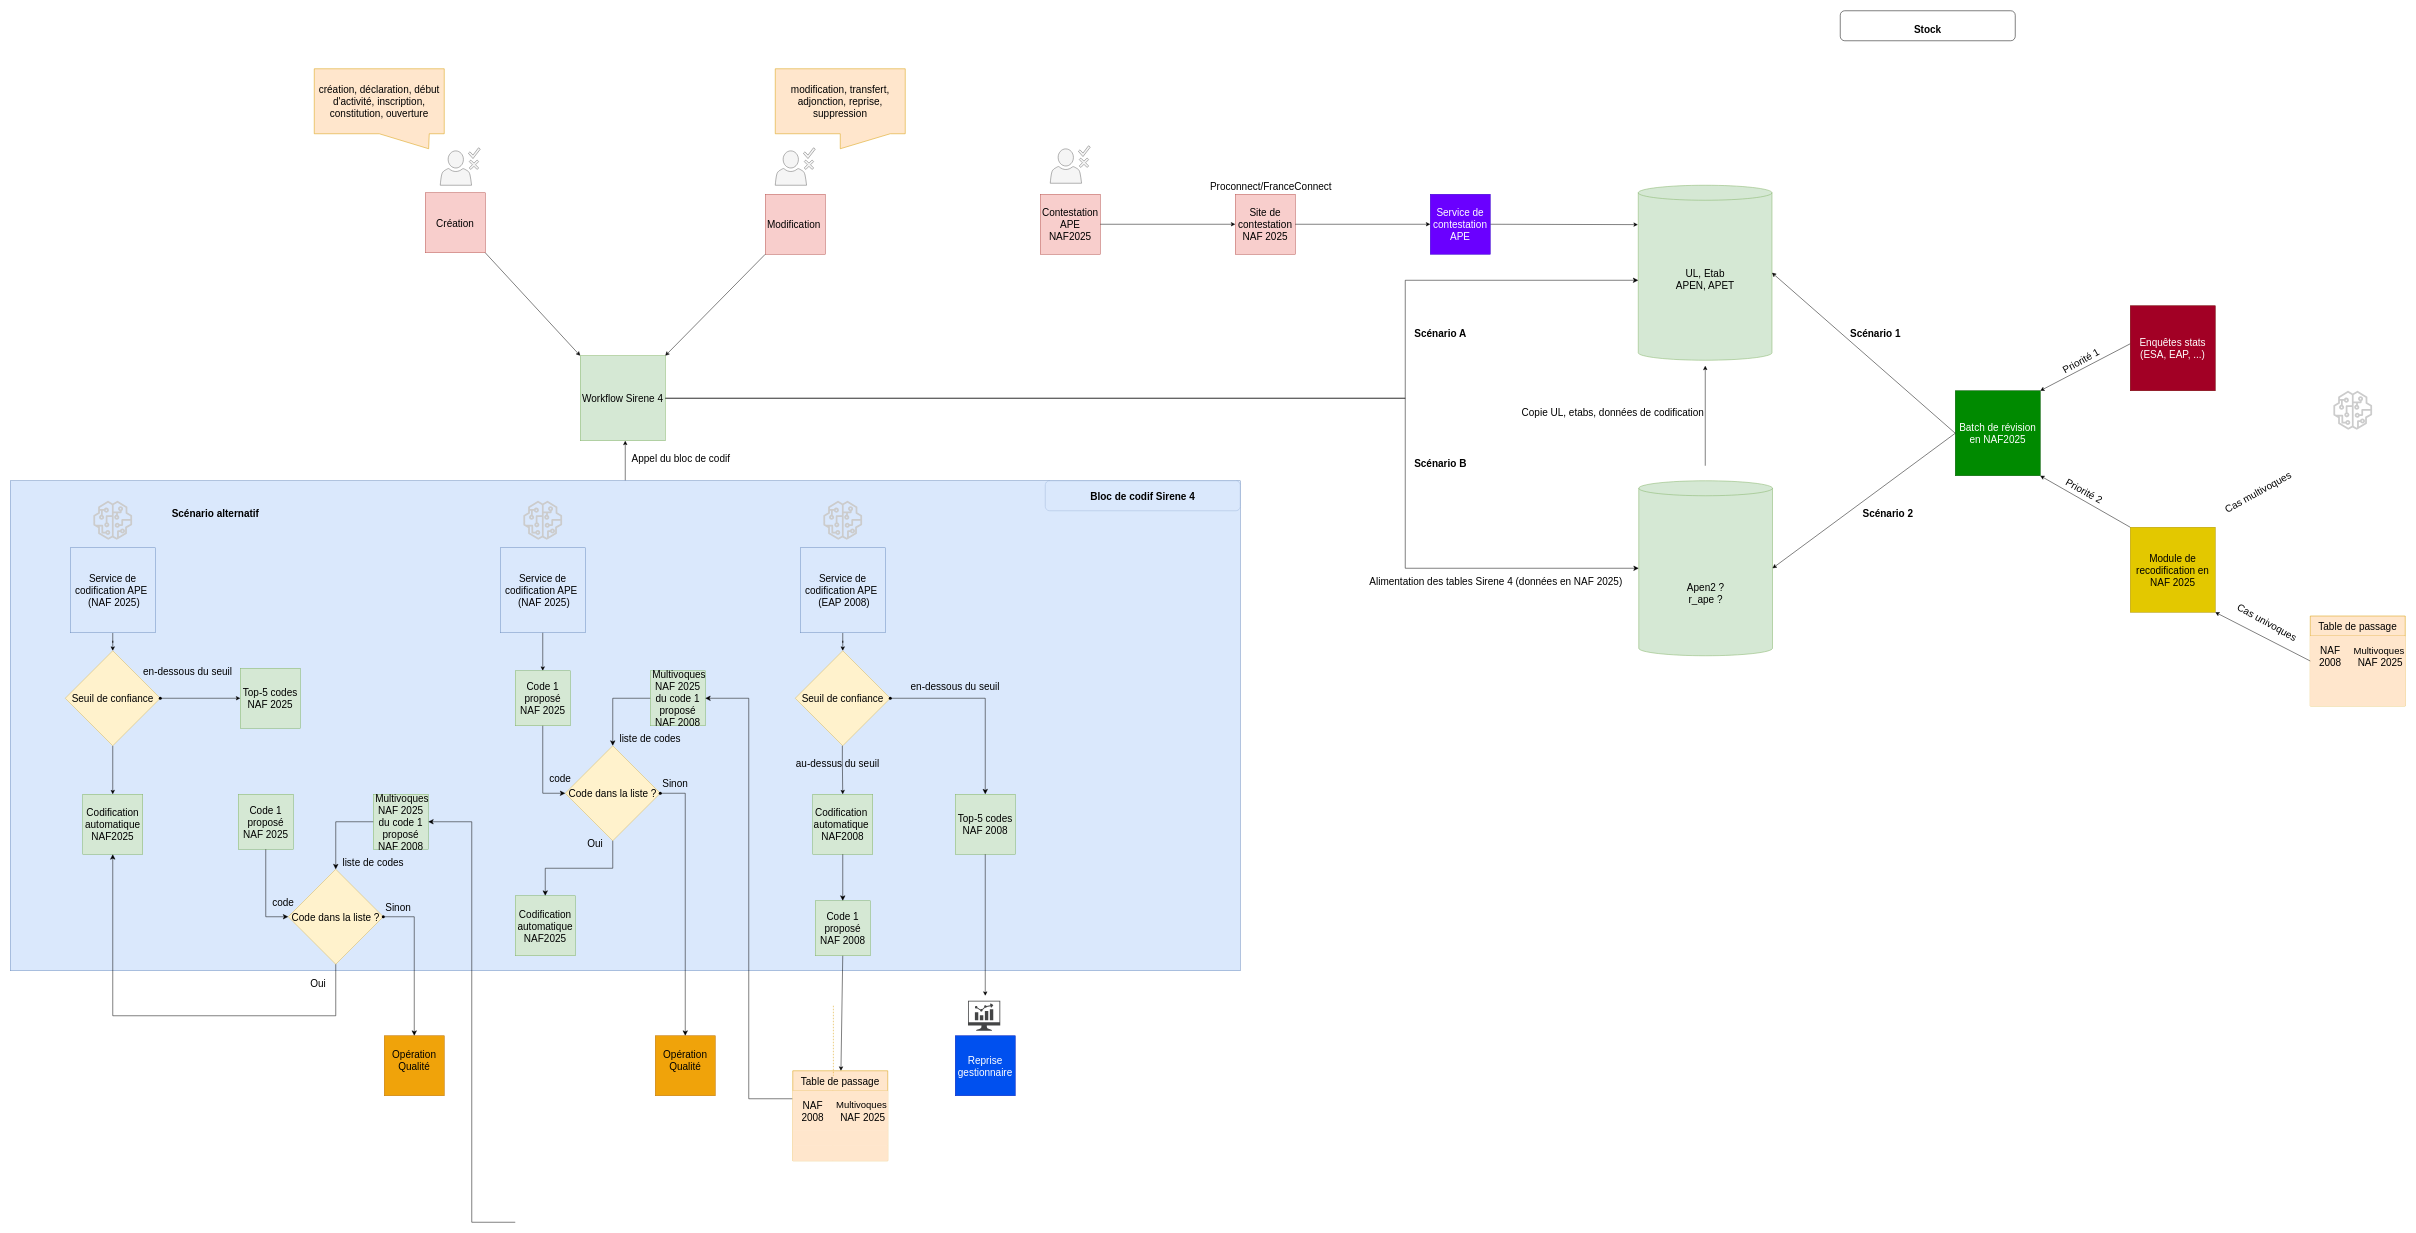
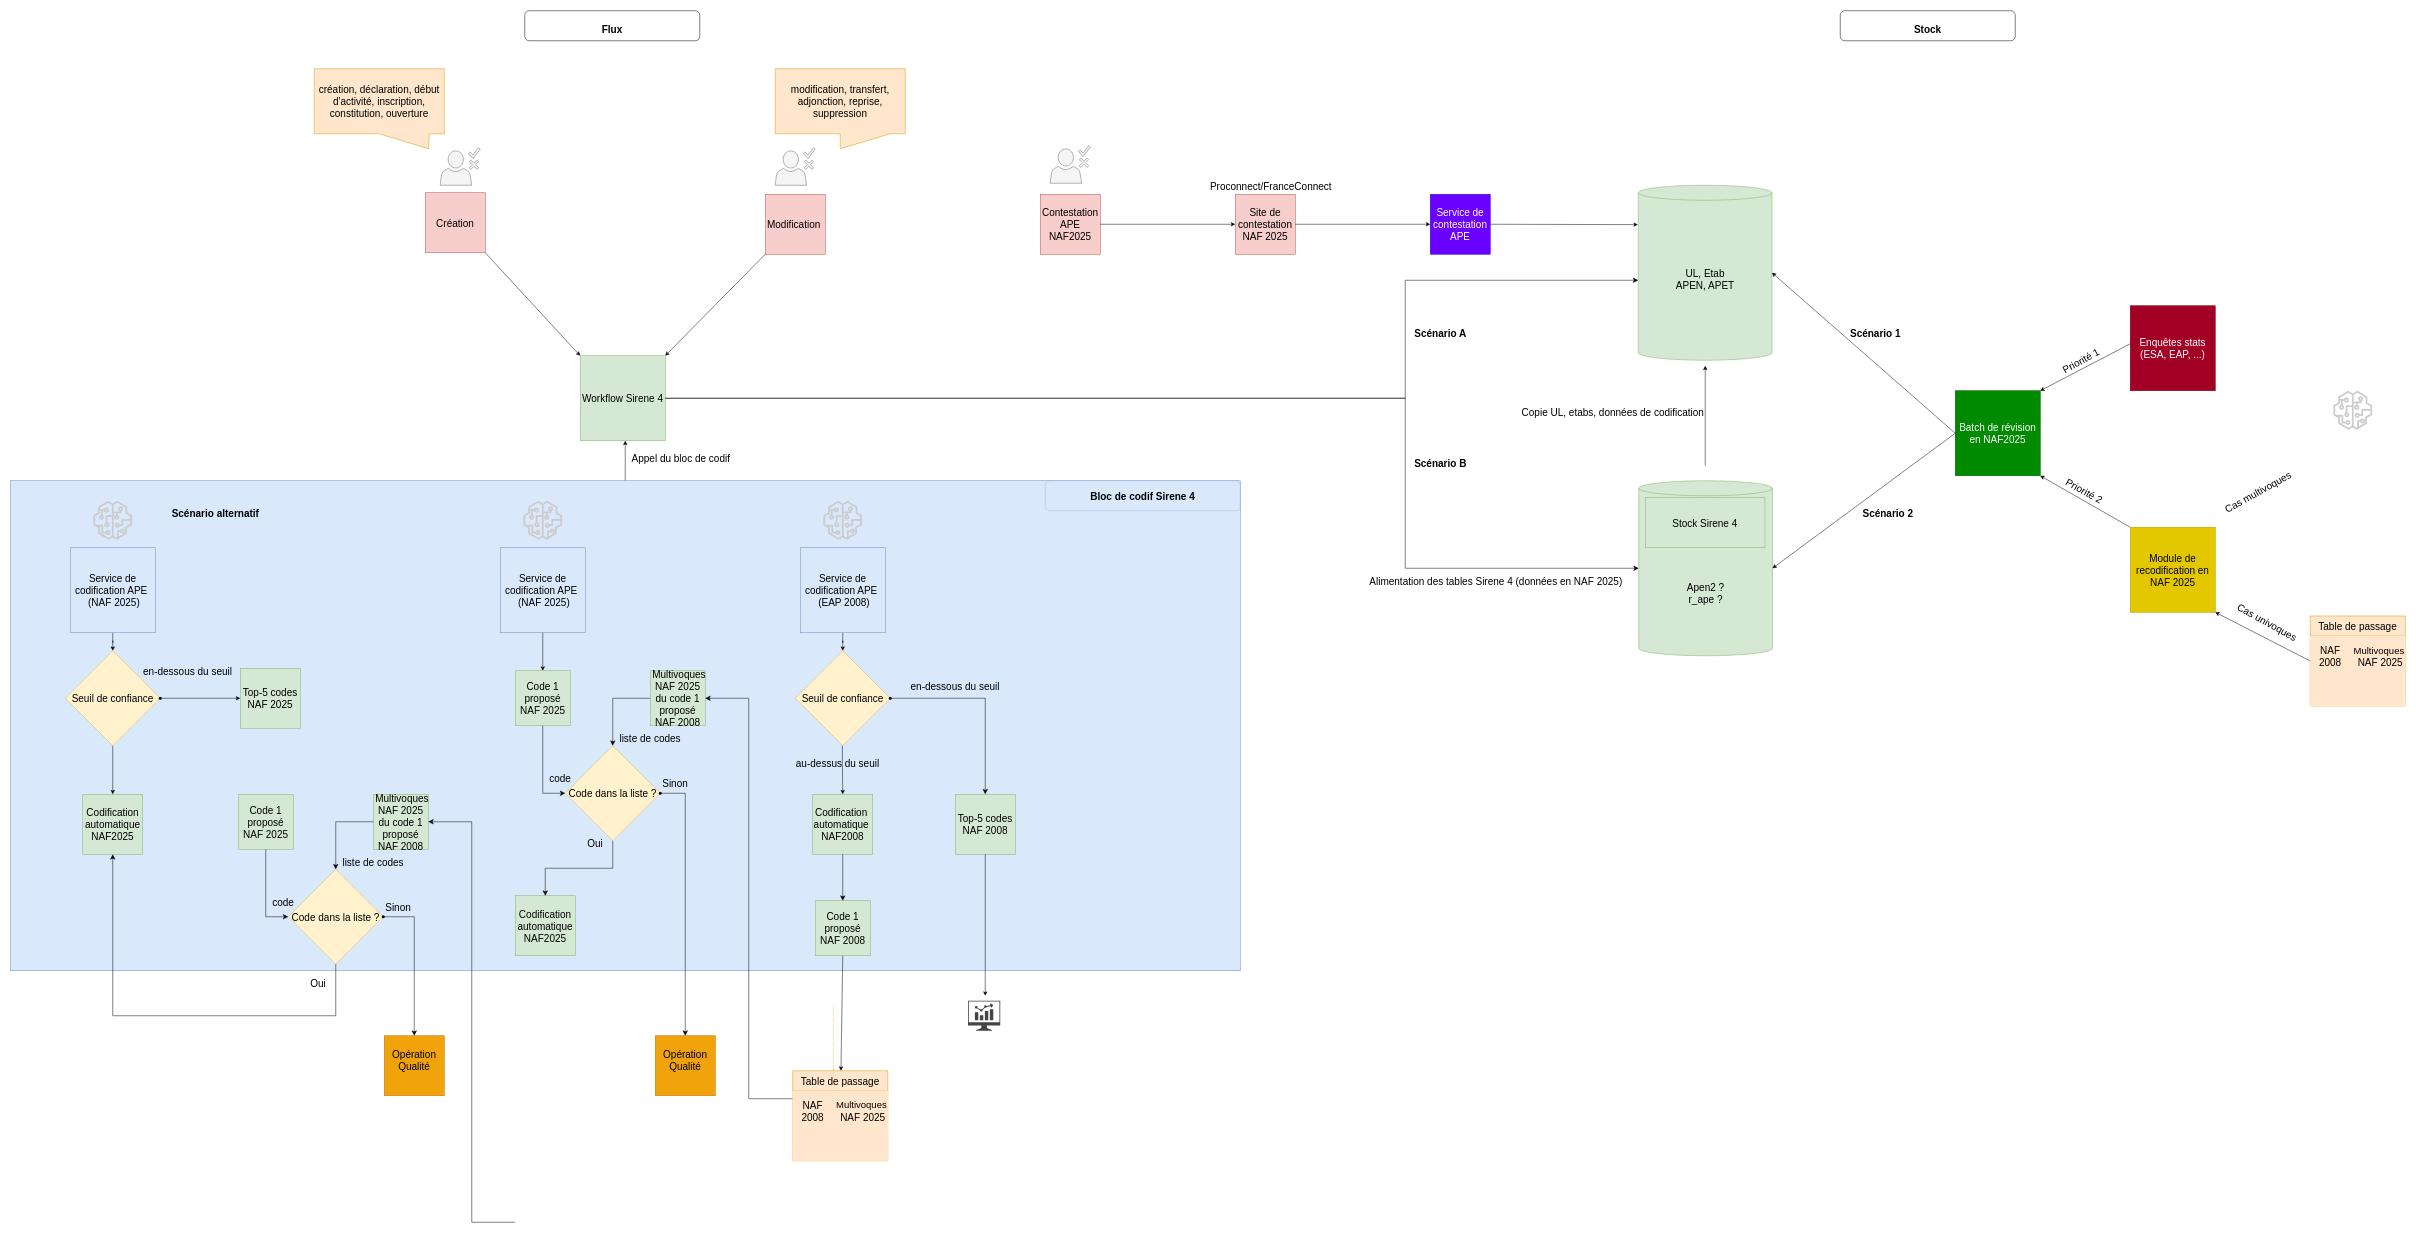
+ <mxCell id="49" value="&lt;h1&gt;&lt;font style=&quot;font-size: 20px;&quot;&gt;Flux&lt;/font&gt;&lt;/h1&gt;" style="rounded=1;whiteSpace=wrap;html=1;fontSize=20;" parent="1" vertex="1"><mxGeometry x="1049" y="20" width="350" height="60" as="geometry" /></mxCell>
+ <mxCell id="14" value="&lt;div&gt;Stock Sirene 4&lt;/div&gt;" style="rounded=0;whiteSpace=wrap;html=1;fillStyle=auto;glass=0;shadow=0;fillColor=#d5e8d4;strokeColor=#82b366;fontSize=20;" parent="1" vertex="1"><mxGeometry x="3290.06" y="994" width="239.37" height="100" as="geometry" /></mxCell>
- <mxCell id="39" value="&lt;span style=&quot;font-size: 20px;&quot;&gt;Reprise gestionnaire&lt;/span&gt;" style="whiteSpace=wrap;html=1;aspect=fixed;fillColor=#0050ef;strokeColor=#001DBC;fontSize=20;fontColor=#ffffff;" parent="1" vertex="1"><mxGeometry x="1910" y="2070" width="120" height="120" as="geometry" /></mxCell>
